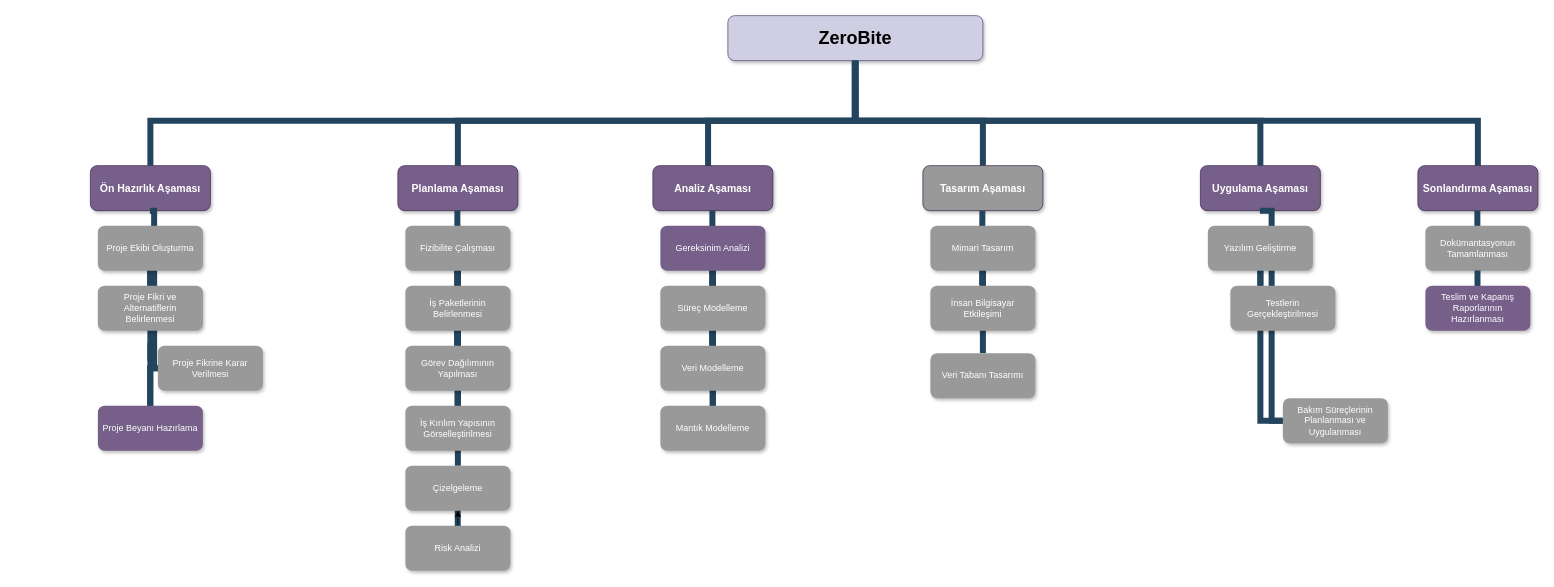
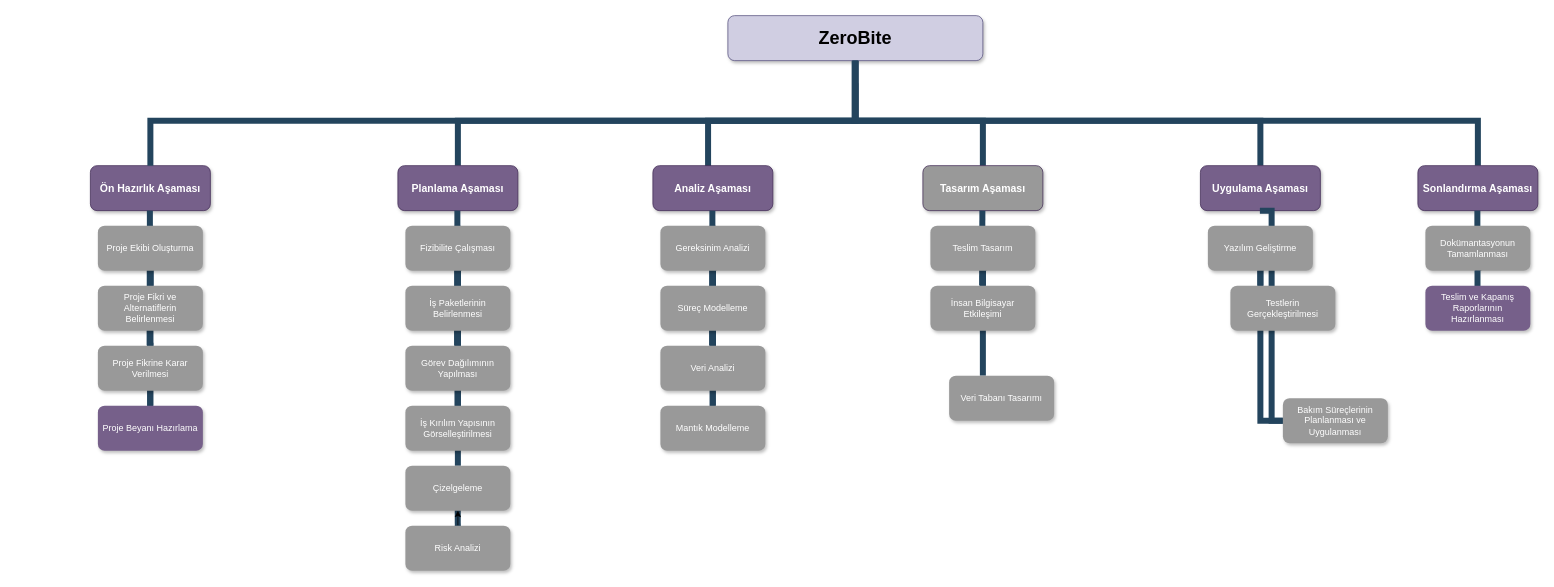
- <mxCell id="48" value="Gereksinim Analizi" style="whiteSpace=wrap;rounded=1;fillColor=#76608a;strokeColor=none;shadow=1;fontColor=#FFFFFF;fontStyle=0;" parent="1" vertex="1"><mxGeometry x="880" y="300" width="140" height="60" as="geometry" /></mxCell>
+ <mxCell id="48" value="Gereksinim Analizi" style="whiteSpace=wrap;rounded=1;fillColor=#999999;strokeColor=none;shadow=1;fontColor=#FFFFFF;fontStyle=0" parent="1" vertex="1"><mxGeometry x="880" y="300" width="140" height="60" as="geometry" /></mxCell>
- <mxCell id="57" value="Mimari Tasarım" style="whiteSpace=wrap;rounded=1;fillColor=#999999;strokeColor=none;shadow=1;fontColor=#FFFFFF;fontStyle=0" parent="1" vertex="1"><mxGeometry x="1240" y="300" width="140" height="60" as="geometry" /></mxCell>
+ <mxCell id="57" value="Teslim Tasarım" style="whiteSpace=wrap;rounded=1;fillColor=#999999;strokeColor=none;shadow=1;fontColor=#FFFFFF;fontStyle=0" parent="1" vertex="1"><mxGeometry x="1240" y="300" width="140" height="60" as="geometry" /></mxCell>
- <mxCell id="18" value="Proje Fikrine Karar Verilmesi" style="whiteSpace=wrap;rounded=1;fillColor=#999999;strokeColor=none;shadow=1;fontColor=#FFFFFF;fontStyle=0" parent="1" vertex="1"><mxGeometry x="210" y="460" width="140" height="60" as="geometry" /></mxCell>
+ <mxCell id="18" value="Proje Fikrine Karar Verilmesi" style="whiteSpace=wrap;rounded=1;fillColor=#999999;strokeColor=none;shadow=1;fontColor=#FFFFFF;fontStyle=0" parent="1" vertex="1"><mxGeometry x="130" y="460" width="140" height="60" as="geometry" /></mxCell>
- <mxCell id="46" value="Veri Modelleme" style="whiteSpace=wrap;rounded=1;fillColor=#999999;strokeColor=none;shadow=1;fontColor=#FFFFFF;fontStyle=0" parent="1" vertex="1"><mxGeometry x="880" y="460" width="140" height="60" as="geometry" /></mxCell>
+ <mxCell id="46" value="Veri Analizi" style="whiteSpace=wrap;rounded=1;fillColor=#999999;strokeColor=none;shadow=1;fontColor=#FFFFFF;fontStyle=0" parent="1" vertex="1"><mxGeometry x="880" y="460" width="140" height="60" as="geometry" /></mxCell>
- <mxCell id="56" value="Veri Tabanı Tasarımı" style="whiteSpace=wrap;rounded=1;fillColor=#999999;strokeColor=none;shadow=1;fontColor=#FFFFFF;fontStyle=0" parent="1" vertex="1"><mxGeometry x="1240" y="470" width="140" height="60" as="geometry" /></mxCell>
+ <mxCell id="56" value="Veri Tabanı Tasarımı" style="whiteSpace=wrap;rounded=1;fillColor=#999999;strokeColor=none;shadow=1;fontColor=#FFFFFF;fontStyle=0" parent="1" vertex="1"><mxGeometry x="1265" y="500" width="140" height="60" as="geometry" /></mxCell>
